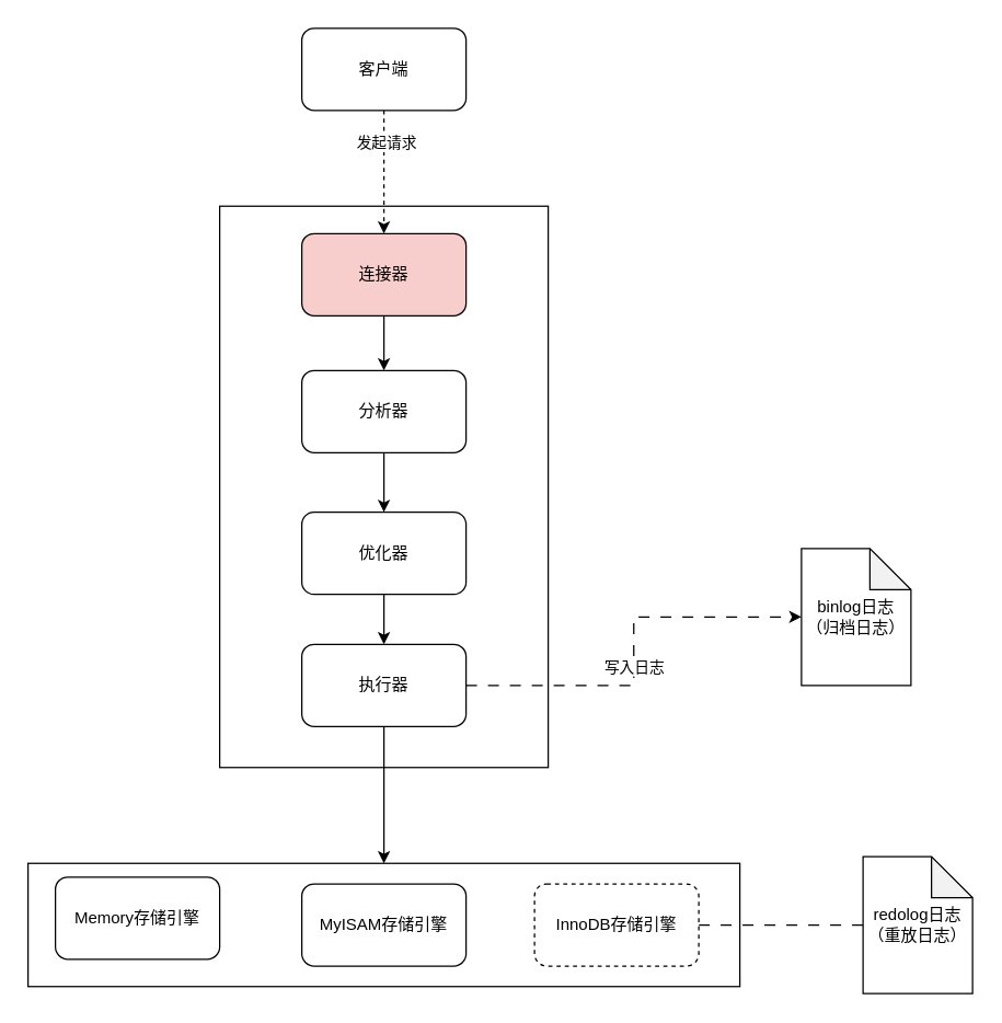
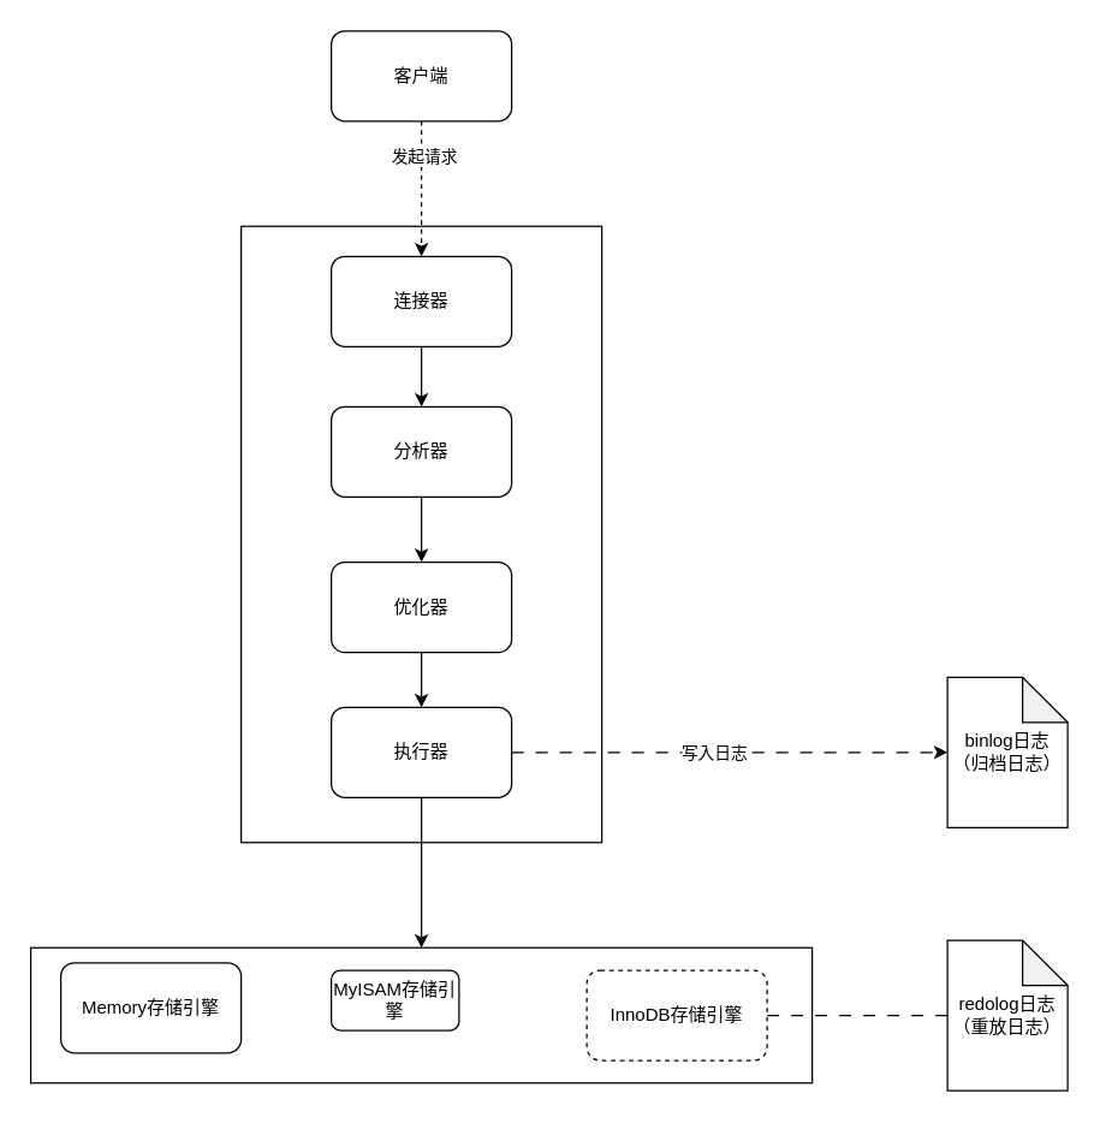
- <mxCell id="7" value="连接器" style="rounded=1;whiteSpace=wrap;html=1;fillColor=#f8cecc;" vertex="1" parent="1"><mxGeometry x="220" y="170" width="120" height="60" as="geometry" /></mxCell>
+ <mxCell id="7" value="连接器" style="rounded=1;whiteSpace=wrap;html=1;" vertex="1" parent="1"><mxGeometry x="220" y="170" width="120" height="60" as="geometry" /></mxCell>
- <mxCell id="19" value="binlog日志&lt;div&gt;（归档日志）&lt;/div&gt;" style="shape=note;whiteSpace=wrap;html=1;backgroundOutline=1;darkOpacity=0.05;" vertex="1" parent="1"><mxGeometry x="585" y="400" width="80" height="100" as="geometry" /></mxCell>
+ <mxCell id="19" value="binlog日志&lt;div&gt;（归档日志）&lt;/div&gt;" style="shape=note;whiteSpace=wrap;html=1;backgroundOutline=1;darkOpacity=0.05;" vertex="1" parent="1"><mxGeometry x="630" y="450" width="80" height="100" as="geometry" /></mxCell>
- <mxCell id="17" value="MyISAM存储引擎" style="rounded=1;whiteSpace=wrap;html=1;" vertex="1" parent="1"><mxGeometry x="220" y="645" width="120" height="60" as="geometry" /></mxCell>
+ <mxCell id="17" value="MyISAM存储引擎" style="rounded=1;whiteSpace=wrap;html=1;" vertex="1" parent="1"><mxGeometry x="220" y="645" width="85" height="40" as="geometry" /></mxCell>
